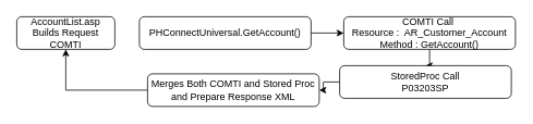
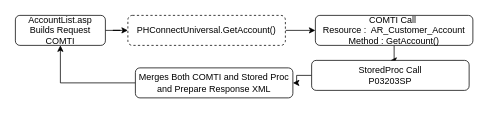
+ <mxCell id="2" value="" style="edgeStyle=orthogonalEdgeStyle;rounded=0;orthogonalLoop=1;jettySize=auto;html=1;" edge="1" parent="1" source="3" target="5"><mxGeometry relative="1" as="geometry" /></mxCell>
- <mxCell id="5" value="PHConnectUniversal.GetAccount()" style="rounded=1;whiteSpace=wrap;html=1;fontSize=12;glass=0;strokeWidth=1;shadow=0;" vertex="1" parent="1"><mxGeometry x="170" y="20" width="210" height="40" as="geometry" /></mxCell>
+ <mxCell id="5" value="PHConnectUniversal.GetAccount()" style="rounded=1;whiteSpace=wrap;html=1;fontSize=12;glass=0;strokeWidth=1;shadow=0;dashed=1;" vertex="1" parent="1"><mxGeometry x="170" y="20" width="210" height="40" as="geometry" /></mxCell>
